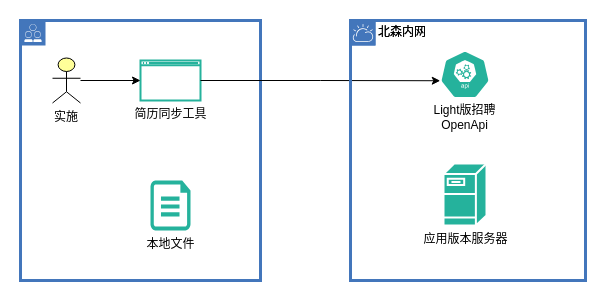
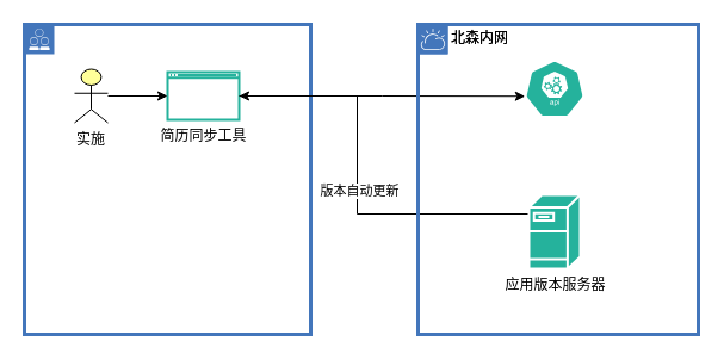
- <mxCell id="3" value="实施" style="html=1;outlineConnect=0;whiteSpace=wrap;fillColor=#ffff99;verticalLabelPosition=bottom;verticalAlign=top;align=center;shape=mxgraph.archimate3.actor;" vertex="1" parent="2"><mxGeometry x="32" y="37.5" width="28" height="45" as="geometry" /></mxCell>
+ <mxCell id="3" value="实施" style="html=1;outlineConnect=0;whiteSpace=wrap;fillColor=#ffff99;verticalLabelPosition=bottom;verticalAlign=top;align=center;shape=mxgraph.archimate3.actor;" vertex="1" parent="2"><mxGeometry x="42" y="37.5" width="28" height="45" as="geometry" /></mxCell>
- <mxCell id="15" value="Light版招聘OpenApi" style="text;html=1;strokeColor=none;fillColor=none;align=center;verticalAlign=middle;whiteSpace=wrap;rounded=0;" vertex="1" parent="13"><mxGeometry y="57" width="81" height="20" as="geometry" /></mxCell>
+ <mxCell id="7" value="" style="edgeStyle=orthogonalEdgeStyle;rounded=0;orthogonalLoop=1;jettySize=auto;html=1;" edge="1" parent="1" source="12" target="4"><mxGeometry relative="1" as="geometry"><mxPoint x="404" y="106.034" as="sourcePoint" /><mxPoint x="368.5" y="-77.5" as="targetPoint" /><Array as="points"><mxPoint x="299" y="179" /><mxPoint x="299" y="80" /></Array></mxGeometry></mxCell>
+ <mxCell id="8" value="版本自动更新" style="edgeLabel;html=1;align=center;verticalAlign=middle;resizable=0;points=[];" vertex="1" connectable="0" parent="7"><mxGeometry x="-0.18" relative="1" as="geometry"><mxPoint x="-2.03" y="-20" as="offset" /></mxGeometry></mxCell>
- <mxCell id="6" value="本地文件" style="verticalLabelPosition=bottom;html=1;verticalAlign=top;align=center;strokeColor=none;shape=mxgraph.azure.cloud_services_configuration_file;pointerEvents=1;fillColor=#25B29C;" vertex="1" parent="2"><mxGeometry x="130" y="160" width="40" height="50" as="geometry" /></mxCell>
